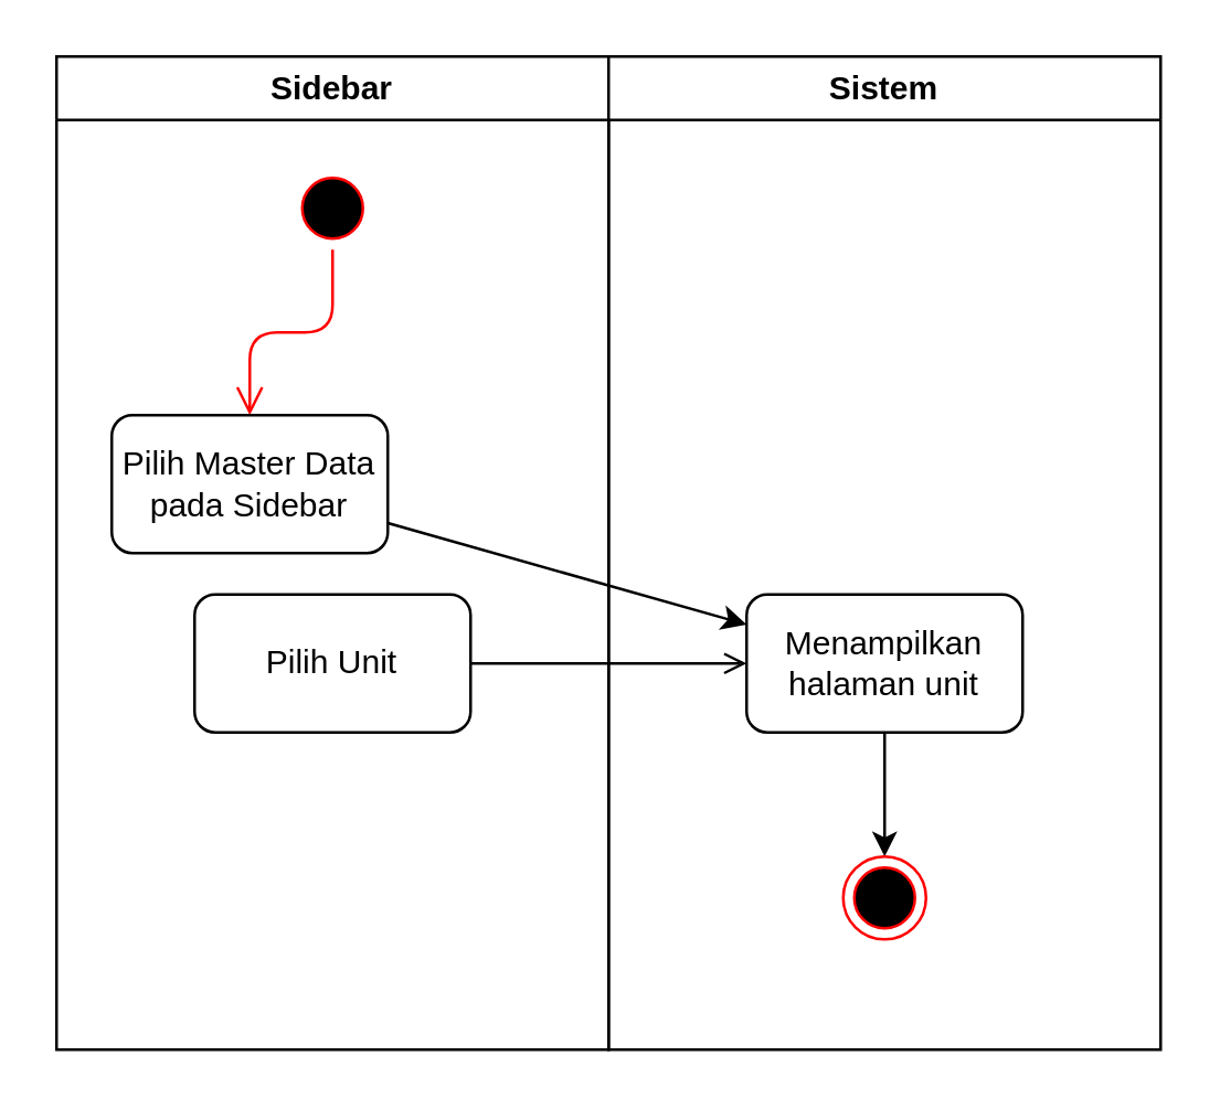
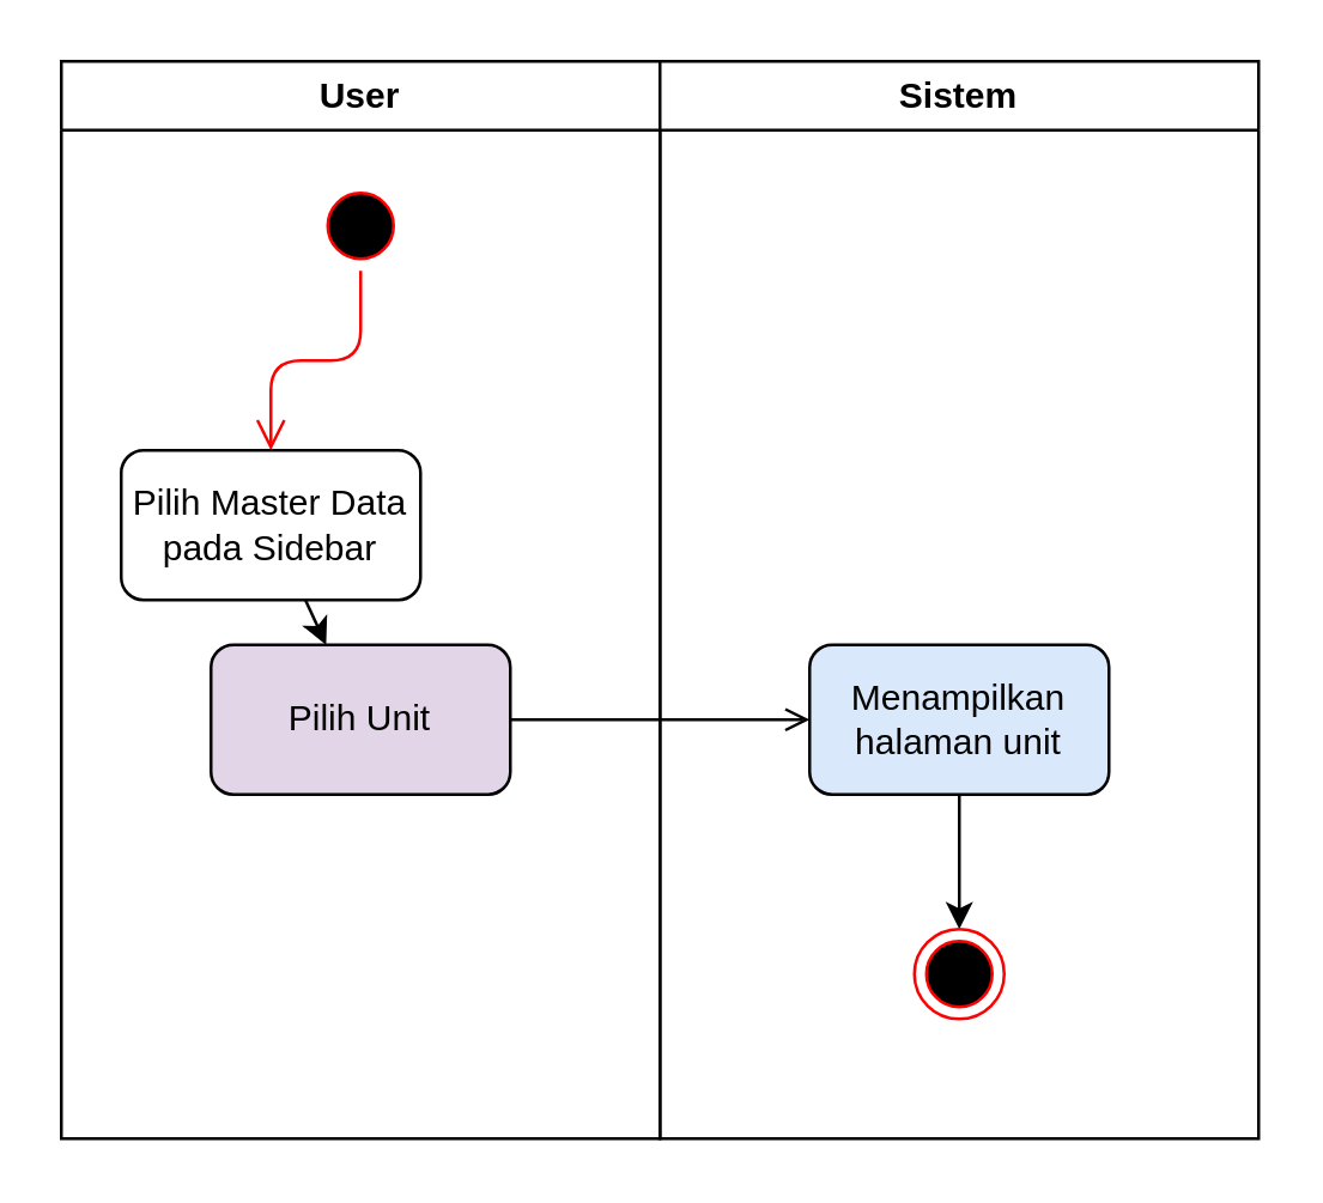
- <mxCell id="2" value="Sidebar" style="swimlane;whiteSpace=wrap;html=1;" parent="1" vertex="1"><mxGeometry x="20" y="20" width="200" height="360" as="geometry" /></mxCell>
+ <mxCell id="2" value="User" style="swimlane;whiteSpace=wrap;html=1;" parent="1" vertex="1"><mxGeometry x="20" y="20" width="200" height="360" as="geometry" /></mxCell>
- <mxCell id="7" value="" style="edgeStyle=none;html=1;" parent="2" source="5" target="10" edge="1"><mxGeometry relative="1" as="geometry" /></mxCell>
+ <mxCell id="7" value="" style="edgeStyle=none;html=1;" parent="2" source="5" target="6" edge="1"><mxGeometry relative="1" as="geometry" /></mxCell>
- <mxCell id="6" value="Pilih Unit" style="rounded=1;whiteSpace=wrap;html=1;" parent="2" vertex="1"><mxGeometry x="50" y="195" width="100" height="50" as="geometry" /></mxCell>
+ <mxCell id="6" value="Pilih Unit" style="rounded=1;whiteSpace=wrap;html=1;fillColor=#e1d5e7;" parent="2" vertex="1"><mxGeometry x="50" y="195" width="100" height="50" as="geometry" /></mxCell>
- <mxCell id="10" value="Menampilkan halaman unit" style="rounded=1;whiteSpace=wrap;html=1;" parent="8" vertex="1"><mxGeometry x="50" y="195" width="100" height="50" as="geometry" /></mxCell>
+ <mxCell id="10" value="Menampilkan halaman unit" style="rounded=1;whiteSpace=wrap;html=1;fillColor=#dae8fc;" parent="8" vertex="1"><mxGeometry x="50" y="195" width="100" height="50" as="geometry" /></mxCell>
